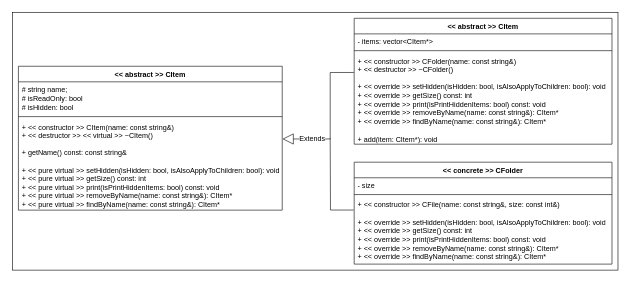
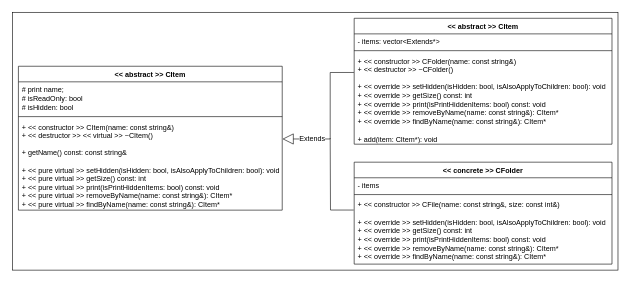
- <mxCell id="12" value="- items: vector&amp;lt;CItem*&amp;gt;" style="text;strokeColor=none;fillColor=none;align=left;verticalAlign=top;spacingLeft=4;spacingRight=4;overflow=hidden;rotatable=0;points=[[0,0.5],[1,0.5]];portConstraint=eastwest;whiteSpace=wrap;html=1;" vertex="1" parent="11"><mxGeometry y="26" width="430" height="24" as="geometry" /></mxCell>
+ <mxCell id="12" value="- items: vector&amp;lt;Extends*&amp;gt;" style="text;strokeColor=none;fillColor=none;align=left;verticalAlign=top;spacingLeft=4;spacingRight=4;overflow=hidden;rotatable=0;points=[[0,0.5],[1,0.5]];portConstraint=eastwest;whiteSpace=wrap;html=1;" vertex="1" parent="11"><mxGeometry y="26" width="430" height="24" as="geometry" /></mxCell>
- <mxCell id="4" value="&lt;div&gt;# string name;&lt;/div&gt;&lt;div&gt;# isReadOnly:&amp;nbsp;&lt;span style=&quot;background-color: initial;&quot;&gt;bool&lt;/span&gt;&lt;span style=&quot;background-color: initial;&quot;&gt;&amp;nbsp;&lt;/span&gt;&lt;/div&gt;&lt;div&gt;# isHidden:&amp;nbsp;&lt;span style=&quot;background-color: initial;&quot;&gt;bool&lt;/span&gt;&lt;span style=&quot;background-color: initial;&quot;&gt;&amp;nbsp;&lt;/span&gt;&lt;/div&gt;" style="text;strokeColor=none;fillColor=none;align=left;verticalAlign=top;spacingLeft=4;spacingRight=4;overflow=hidden;rotatable=0;points=[[0,0.5],[1,0.5]];portConstraint=eastwest;whiteSpace=wrap;html=1;" parent="3" vertex="1"><mxGeometry y="26" width="440" height="54" as="geometry" /></mxCell>
+ <mxCell id="4" value="&lt;div&gt;# print name;&lt;/div&gt;&lt;div&gt;# isReadOnly:&amp;nbsp;&lt;span style=&quot;background-color: initial;&quot;&gt;bool&lt;/span&gt;&lt;span style=&quot;background-color: initial;&quot;&gt;&amp;nbsp;&lt;/span&gt;&lt;/div&gt;&lt;div&gt;# isHidden:&amp;nbsp;&lt;span style=&quot;background-color: initial;&quot;&gt;bool&lt;/span&gt;&lt;span style=&quot;background-color: initial;&quot;&gt;&amp;nbsp;&lt;/span&gt;&lt;/div&gt;" style="text;strokeColor=none;fillColor=none;align=left;verticalAlign=top;spacingLeft=4;spacingRight=4;overflow=hidden;rotatable=0;points=[[0,0.5],[1,0.5]];portConstraint=eastwest;whiteSpace=wrap;html=1;" parent="3" vertex="1"><mxGeometry y="26" width="440" height="54" as="geometry" /></mxCell>
- <mxCell id="8" value="- size" style="text;strokeColor=none;fillColor=none;align=left;verticalAlign=top;spacingLeft=4;spacingRight=4;overflow=hidden;rotatable=0;points=[[0,0.5],[1,0.5]];portConstraint=eastwest;whiteSpace=wrap;html=1;" vertex="1" parent="7"><mxGeometry y="26" width="430" height="24" as="geometry" /></mxCell>
+ <mxCell id="8" value="- items" style="text;strokeColor=none;fillColor=none;align=left;verticalAlign=top;spacingLeft=4;spacingRight=4;overflow=hidden;rotatable=0;points=[[0,0.5],[1,0.5]];portConstraint=eastwest;whiteSpace=wrap;html=1;" vertex="1" parent="7"><mxGeometry y="26" width="430" height="24" as="geometry" /></mxCell>
